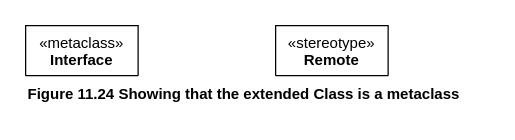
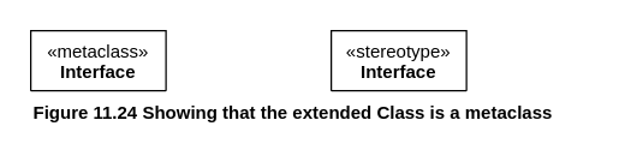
- <mxCell id="3" value="«stereotype»&lt;br&gt;&lt;b&gt;Remote&lt;/b&gt;" style="swimlane;fontStyle=0;align=center;verticalAlign=top;childLayout=stackLayout;horizontal=1;startSize=48;horizontalStack=0;resizeParent=1;resizeParentMax=0;resizeLast=0;collapsible=0;marginBottom=0;html=1;whiteSpace=wrap;" vertex="1" parent="1"><mxGeometry x="220" y="20" width="90" height="40" as="geometry" /></mxCell>
+ <mxCell id="3" value="«stereotype»&lt;br&gt;&lt;b&gt;Interface&lt;/b&gt;" style="swimlane;fontStyle=0;align=center;verticalAlign=top;childLayout=stackLayout;horizontal=1;startSize=48;horizontalStack=0;resizeParent=1;resizeParentMax=0;resizeLast=0;collapsible=0;marginBottom=0;html=1;whiteSpace=wrap;" vertex="1" parent="1"><mxGeometry x="220" y="20" width="90" height="40" as="geometry" /></mxCell>
